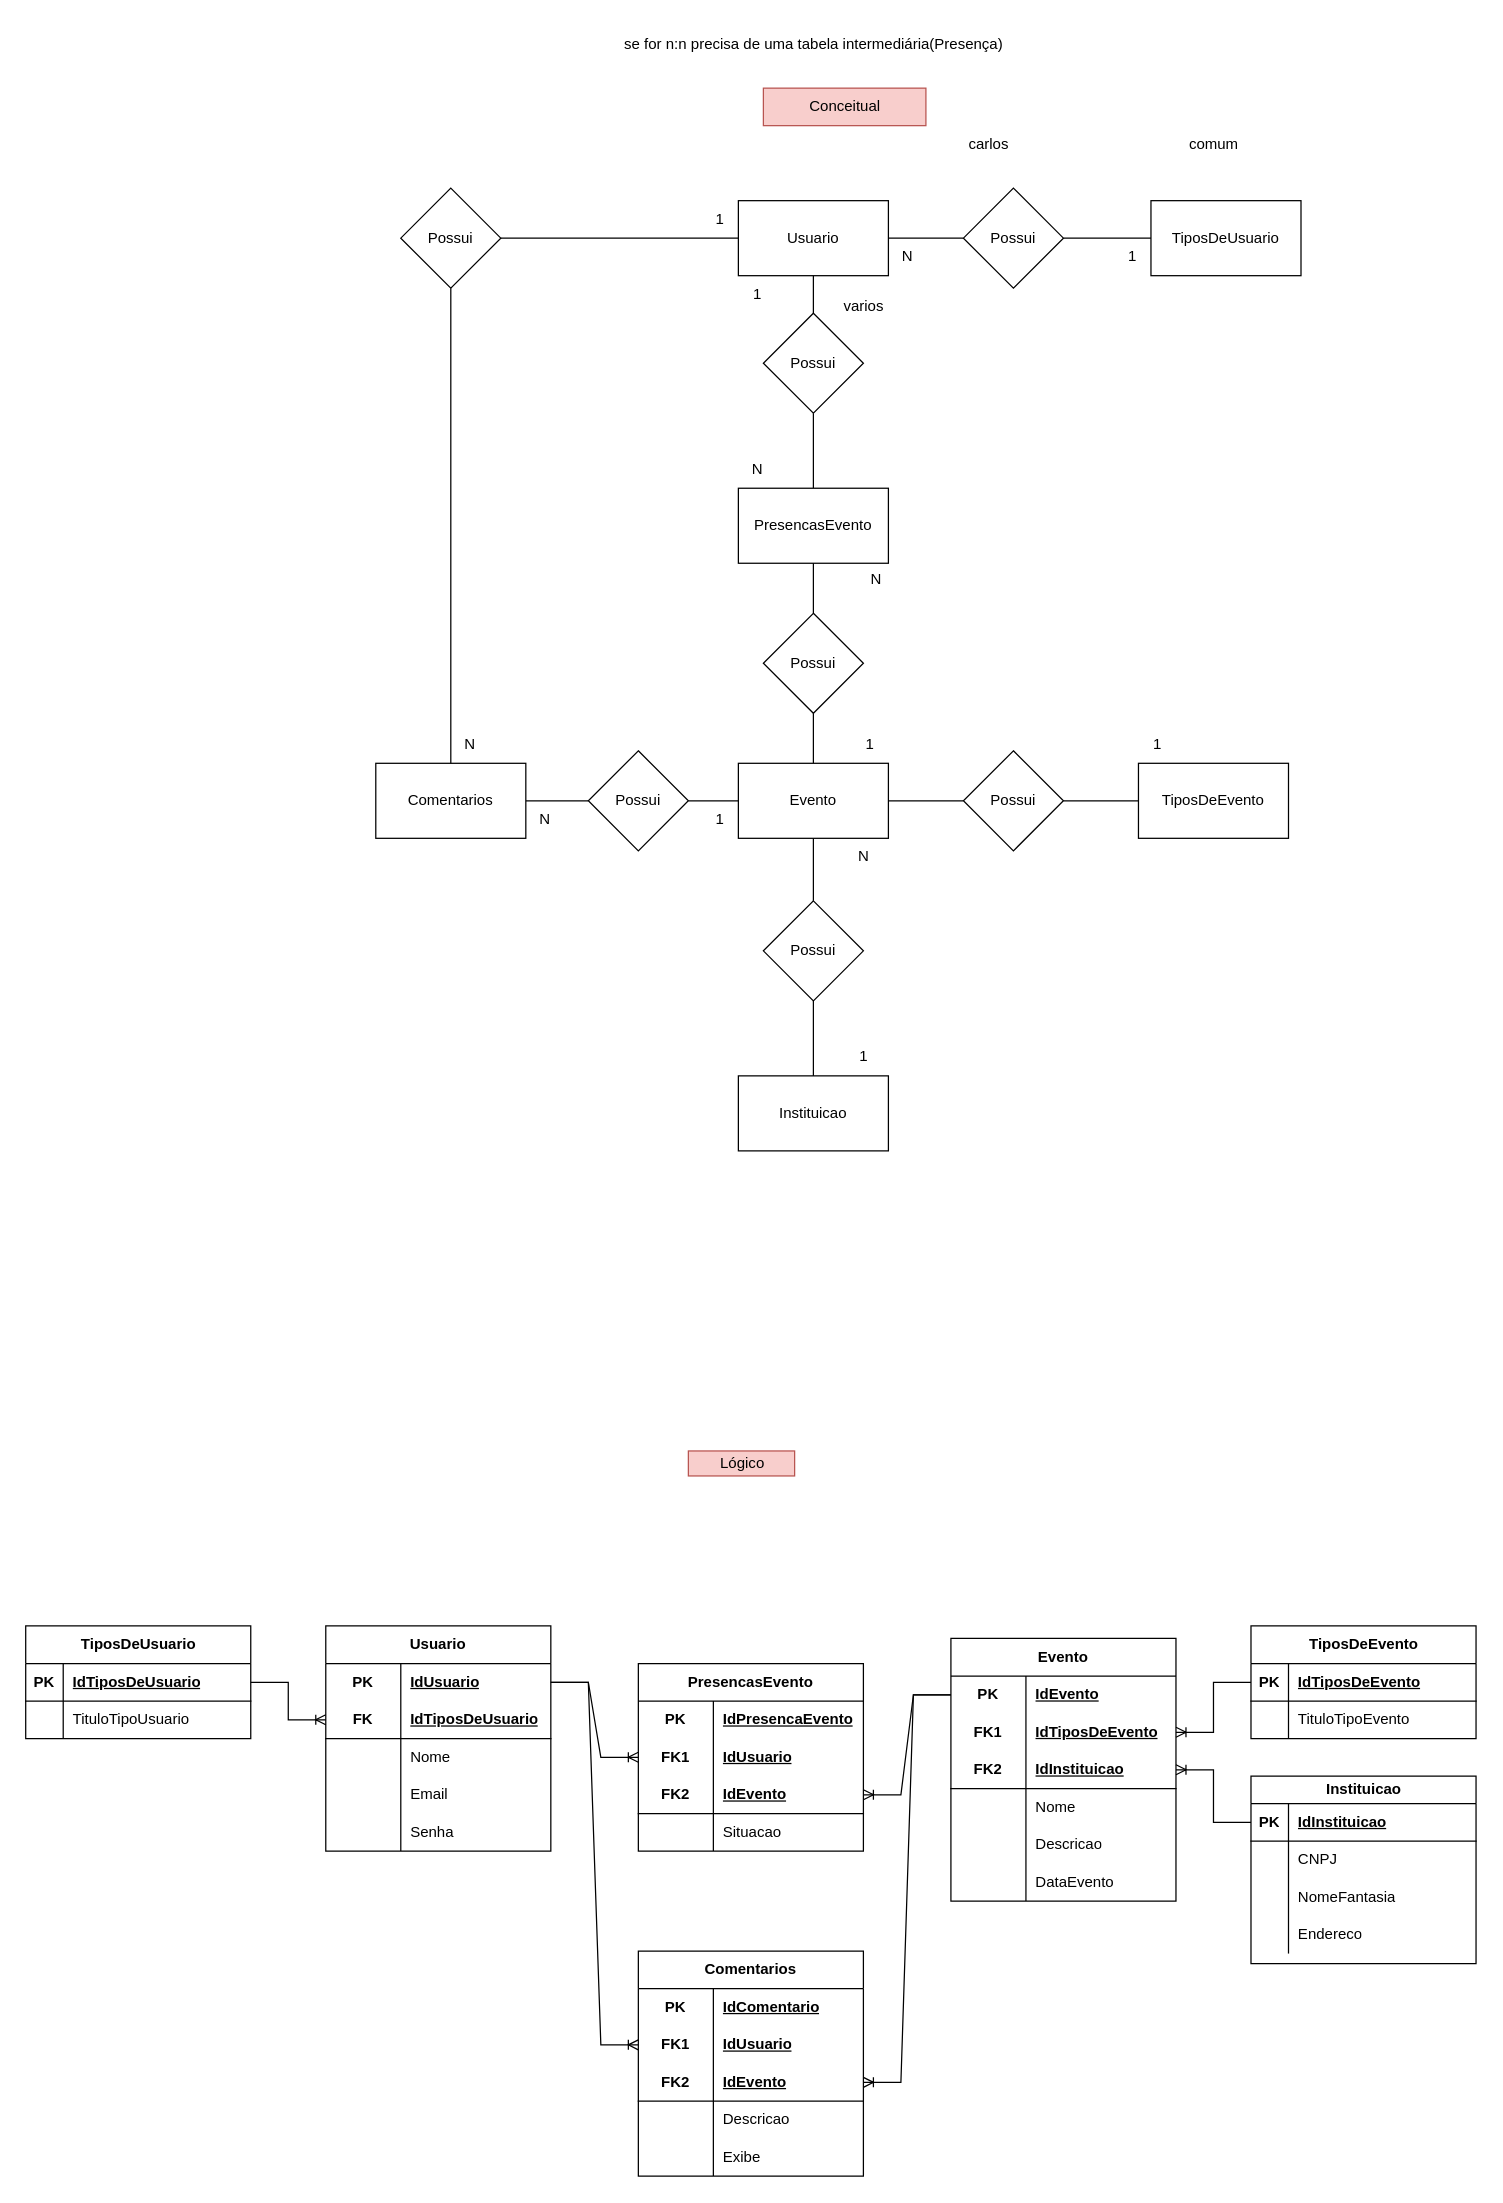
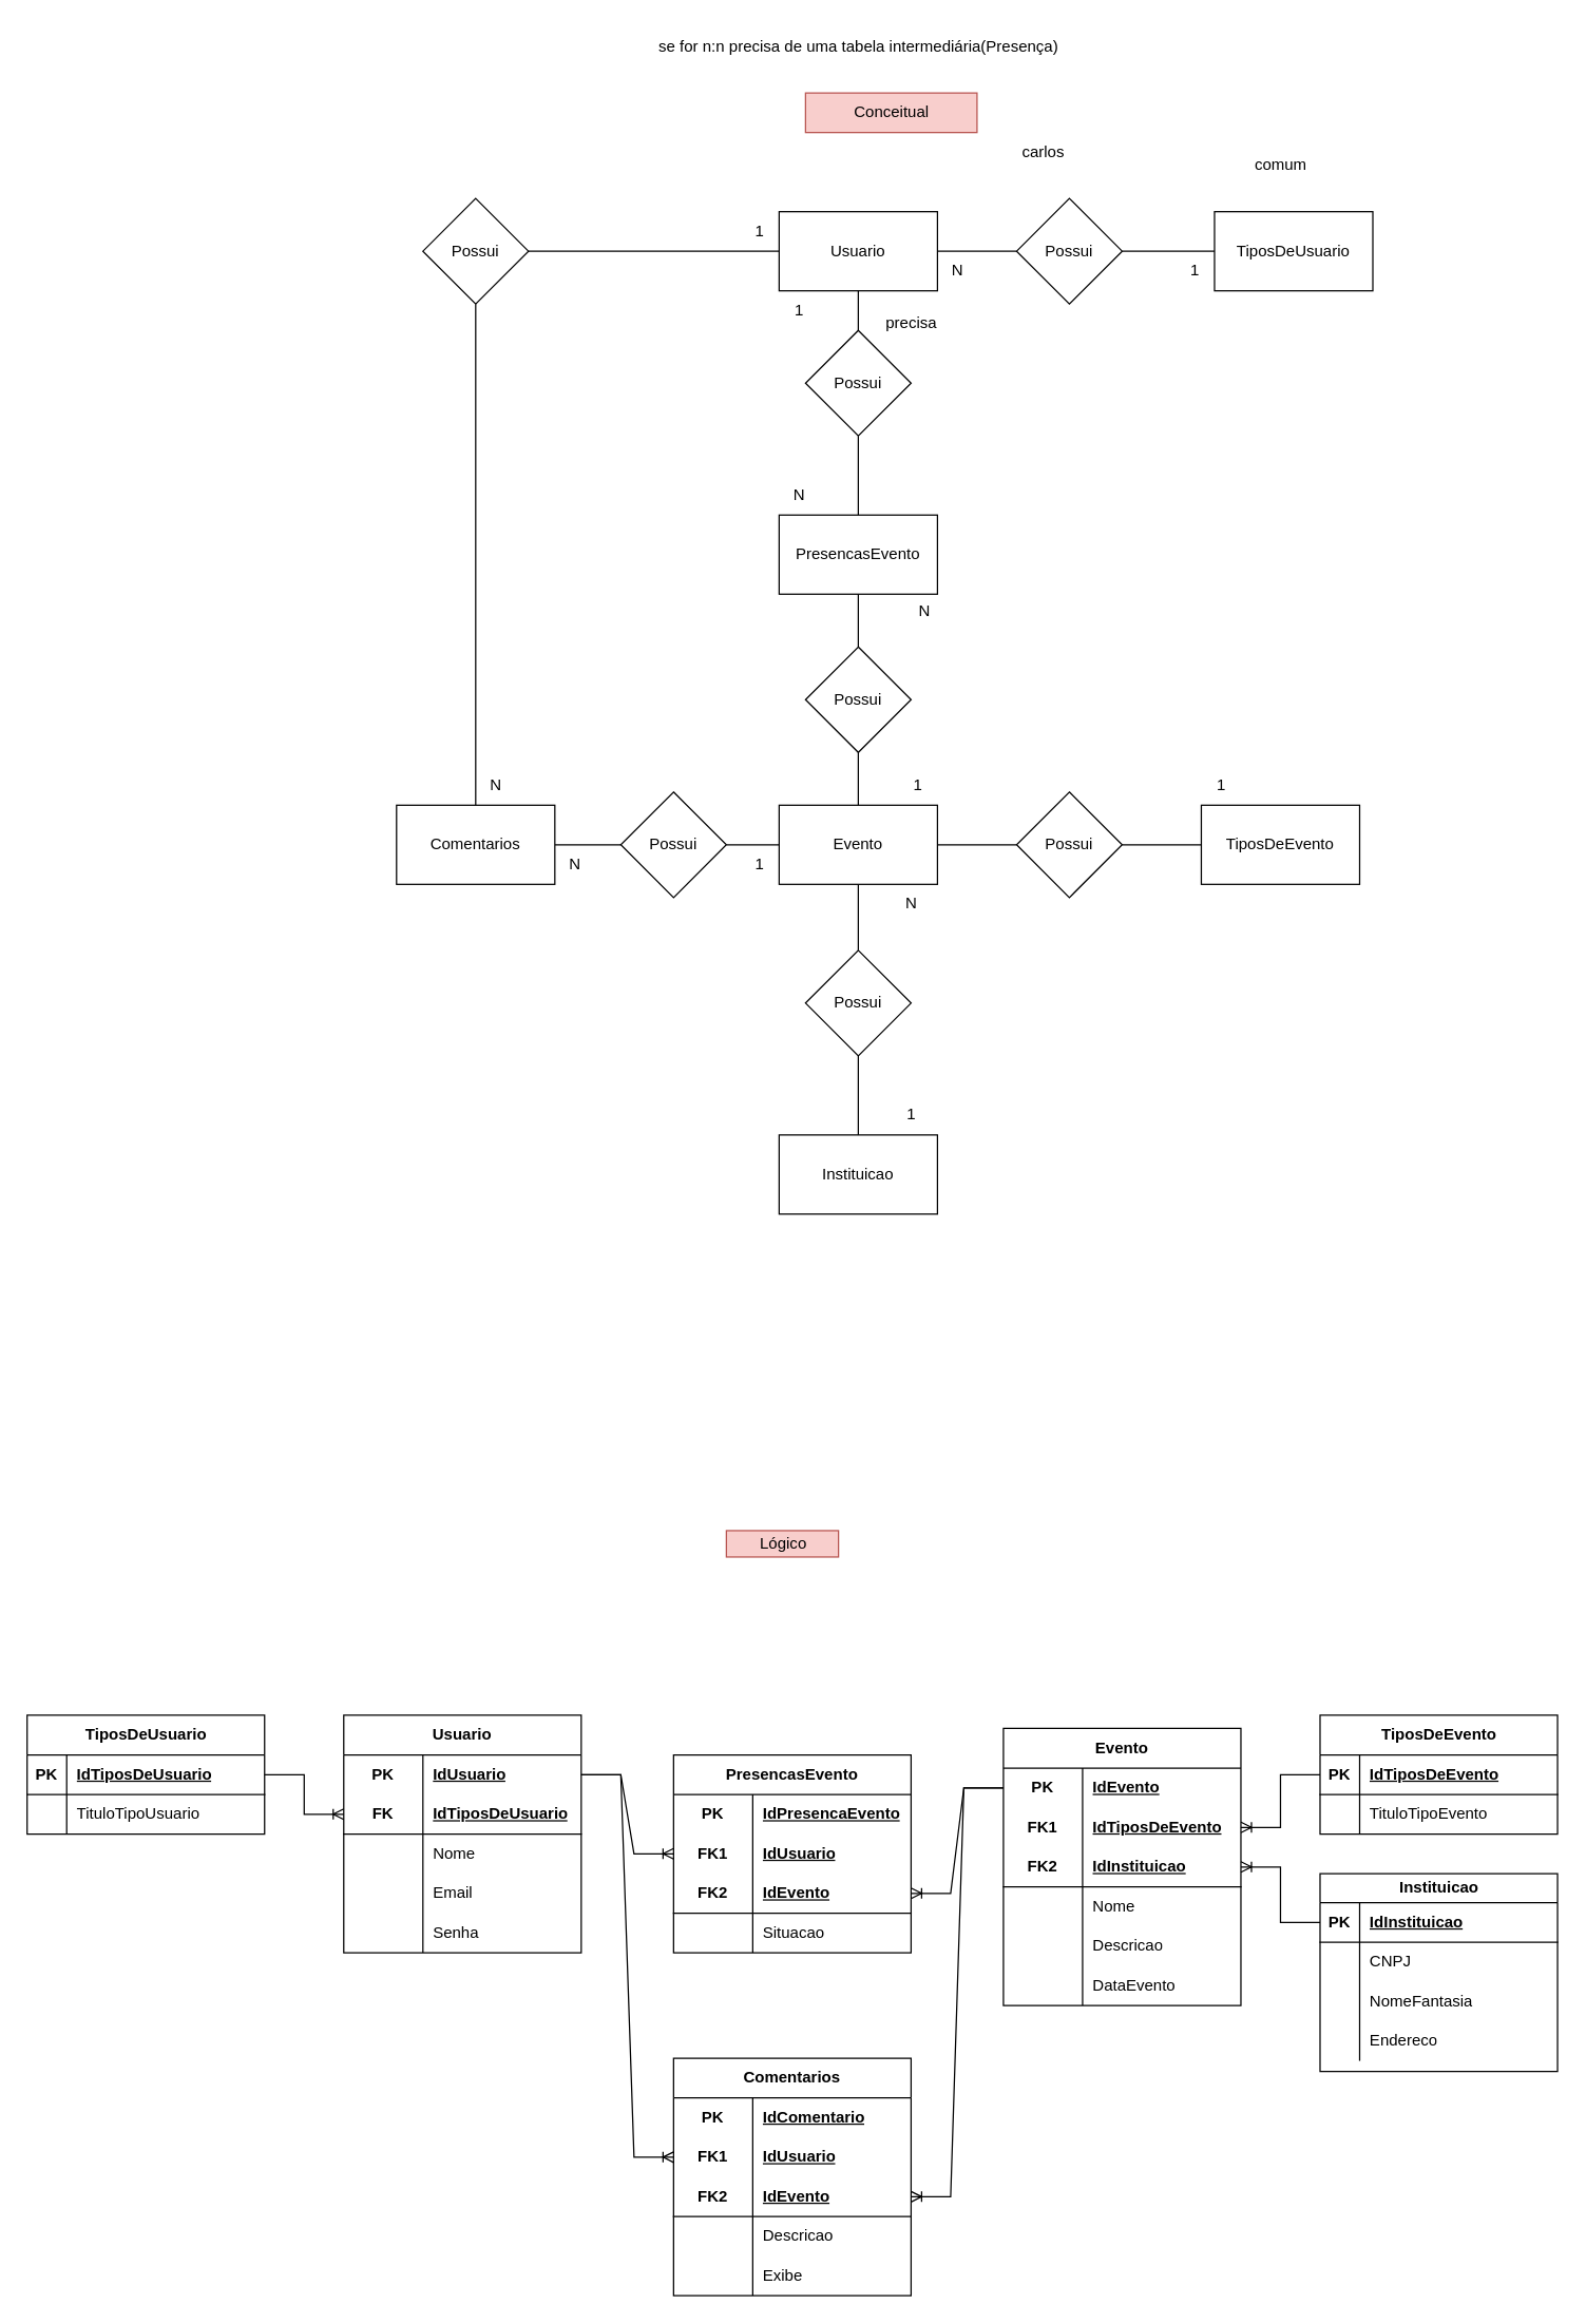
- <mxCell id="31" value="comum" style="text;html=1;align=center;verticalAlign=middle;resizable=0;points=[];autosize=1;strokeColor=none;fillColor=none;" parent="1" vertex="1"><mxGeometry x="940" y="100" width="60" height="30" as="geometry" /></mxCell>
+ <mxCell id="31" value="comum" style="text;html=1;align=center;verticalAlign=middle;resizable=0;points=[];autosize=1;strokeColor=none;fillColor=none;" parent="1" vertex="1"><mxGeometry x="940" y="110" width="60" height="30" as="geometry" /></mxCell>
- <mxCell id="34" value="varios" style="text;html=1;align=center;verticalAlign=middle;resizable=0;points=[];autosize=1;strokeColor=none;fillColor=none;" parent="1" vertex="1"><mxGeometry x="660" y="230" width="60" height="30" as="geometry" /></mxCell>
+ <mxCell id="34" value="precisa" style="text;html=1;align=center;verticalAlign=middle;resizable=0;points=[];autosize=1;strokeColor=none;fillColor=none;" parent="1" vertex="1"><mxGeometry x="660" y="230" width="60" height="30" as="geometry" /></mxCell>
